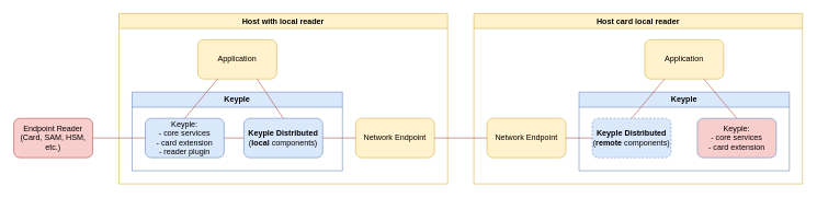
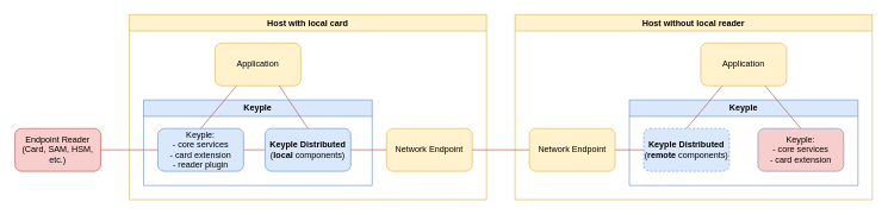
- <mxCell id="2" value="Host with local reader" style="swimlane;whiteSpace=wrap;html=1;fillColor=#fff2cc;strokeColor=#d6b656;startSize=23;" parent="1" vertex="1"><mxGeometry x="180" y="20" width="500" height="260" as="geometry" /></mxCell>
+ <mxCell id="2" value="Host with local card" style="swimlane;whiteSpace=wrap;html=1;fillColor=#fff2cc;strokeColor=#d6b656;startSize=23;" parent="1" vertex="1"><mxGeometry x="180" y="20" width="500" height="260" as="geometry" /></mxCell>
- <mxCell id="13" value="Host card local reader" style="swimlane;whiteSpace=wrap;html=1;startSize=23;fillColor=#fff2cc;strokeColor=#d6b656;" parent="1" vertex="1"><mxGeometry x="720" y="20" width="500" height="260" as="geometry" /></mxCell>
+ <mxCell id="13" value="Host without local reader" style="swimlane;whiteSpace=wrap;html=1;startSize=23;fillColor=#fff2cc;strokeColor=#d6b656;" parent="1" vertex="1"><mxGeometry x="720" y="20" width="500" height="260" as="geometry" /></mxCell>
